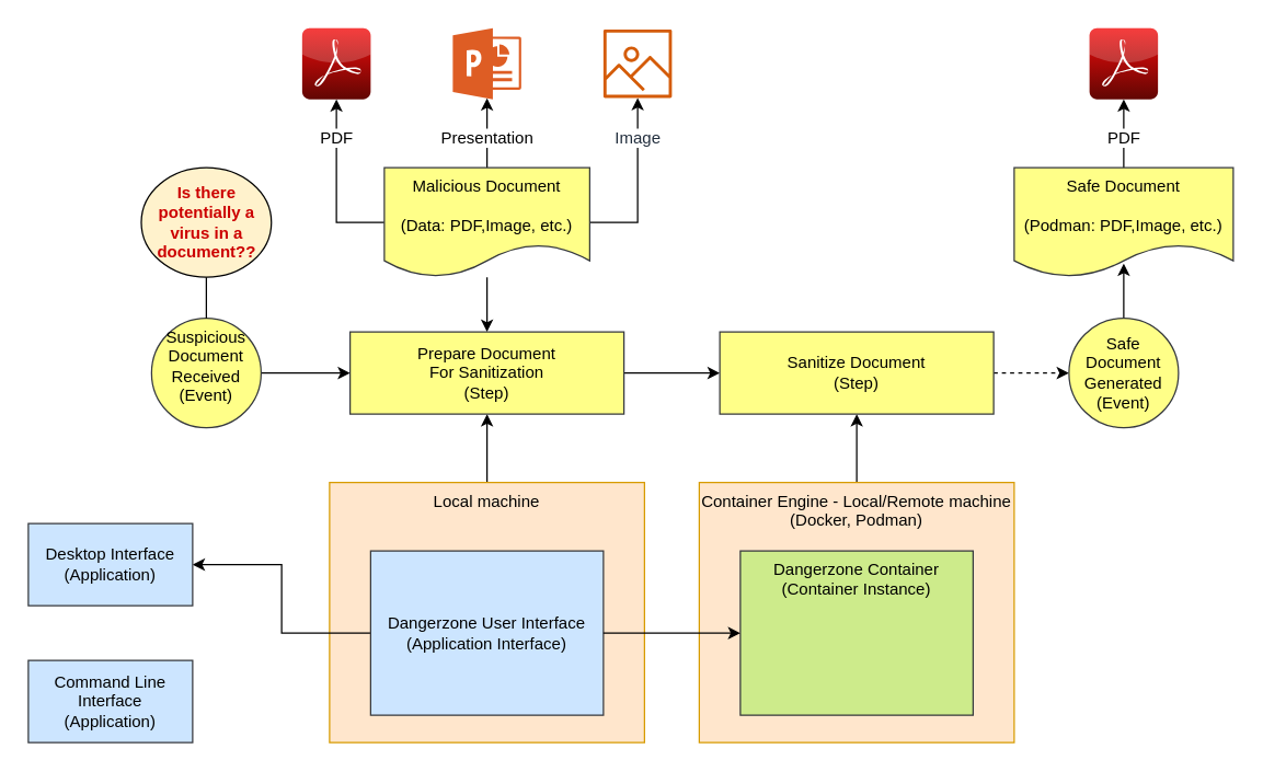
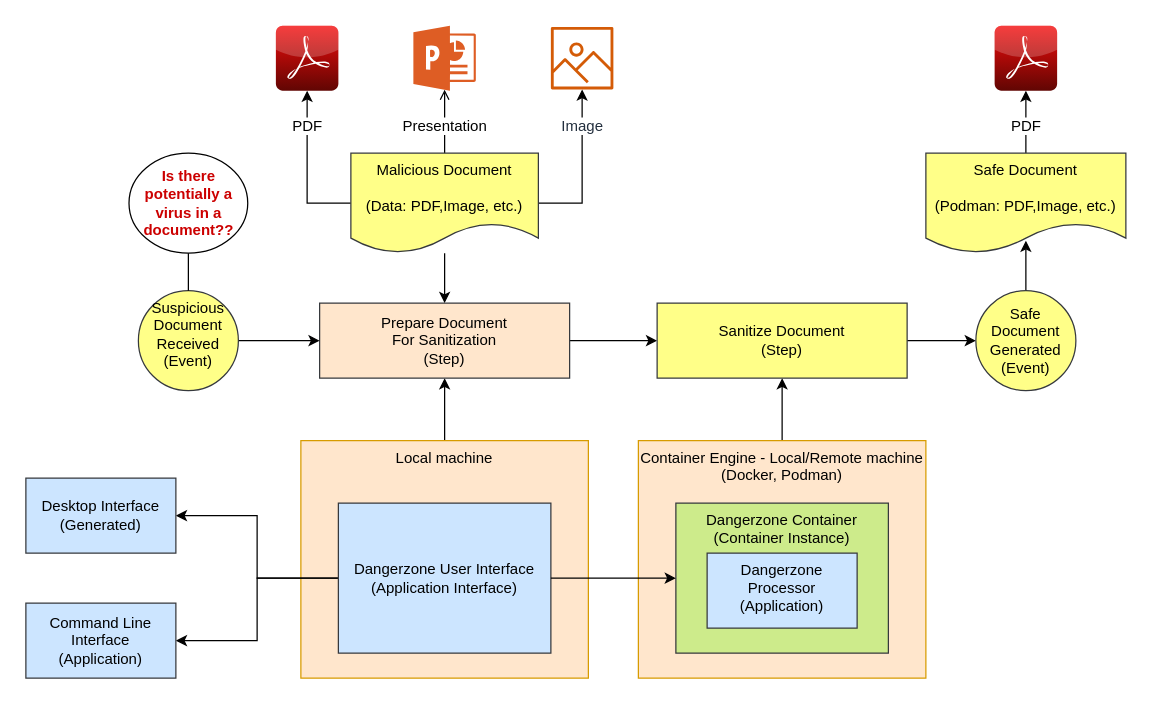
- <mxCell id="17" style="edgeStyle=orthogonalEdgeStyle;rounded=0;orthogonalLoop=1;jettySize=auto;html=1;entryX=0.5;entryY=0.985;entryDx=0;entryDy=0;entryPerimeter=0;labelBorderColor=none;labelBackgroundColor=#E6E6E6;" edge="1" parent="1" source="19" target="32"><mxGeometry relative="1" as="geometry" /></mxCell>
+ <mxCell id="17" style="edgeStyle=orthogonalEdgeStyle;rounded=0;orthogonalLoop=1;jettySize=auto;html=1;entryX=0.5;entryY=0.985;entryDx=0;entryDy=0;entryPerimeter=0;labelBorderColor=none;labelBackgroundColor=#E6E6E6;endArrow=open;" edge="1" parent="1" source="19" target="32"><mxGeometry relative="1" as="geometry" /></mxCell>
- <mxCell id="33" value="Is there potentially a virus in a document??" style="ellipse;whiteSpace=wrap;html=1;labelBackgroundColor=none;verticalAlign=middle;fontColor=#CC0000;fontStyle=1;fillColor=#fff2cc;" vertex="1" parent="1"><mxGeometry x="102.5" y="122" width="95" height="80" as="geometry" /></mxCell>
+ <mxCell id="33" value="Is there potentially a virus in a document??" style="ellipse;whiteSpace=wrap;html=1;labelBackgroundColor=none;verticalAlign=middle;fontColor=#CC0000;fontStyle=1" vertex="1" parent="1"><mxGeometry x="102.5" y="122" width="95" height="80" as="geometry" /></mxCell>
- <mxCell id="15" value="Prepare Document&lt;br&gt;For Sanitization&lt;br&gt;(Step)" style="rounded=0;whiteSpace=wrap;html=1;verticalAlign=middle;fillColor=#ffff88;strokeColor=#36393d;" vertex="1" parent="1"><mxGeometry x="255" y="242" width="200" height="60" as="geometry" /></mxCell>
+ <mxCell id="15" value="Prepare Document&lt;br&gt;For Sanitization&lt;br&gt;(Step)" style="rounded=0;whiteSpace=wrap;html=1;verticalAlign=middle;fillColor=#ffe6cc;strokeColor=#36393d;" vertex="1" parent="1"><mxGeometry x="255" y="242" width="200" height="60" as="geometry" /></mxCell>
- <mxCell id="20" style="edgeStyle=orthogonalEdgeStyle;rounded=0;orthogonalLoop=1;jettySize=auto;html=1;dashed=1;" edge="1" parent="1" source="21" target="25"><mxGeometry relative="1" as="geometry" /></mxCell>
+ <mxCell id="20" style="edgeStyle=orthogonalEdgeStyle;rounded=0;orthogonalLoop=1;jettySize=auto;html=1;" edge="1" parent="1" source="21" target="25"><mxGeometry relative="1" as="geometry" /></mxCell>
- <mxCell id="8" value="Desktop Interface&lt;br&gt;(Application)" style="rounded=0;whiteSpace=wrap;html=1;fillColor=#cce5ff;strokeColor=#36393d;" vertex="1" parent="1"><mxGeometry x="20" y="382" width="120" height="60" as="geometry" /></mxCell>
+ <mxCell id="8" value="Desktop Interface&lt;br&gt;(Generated)" style="rounded=0;whiteSpace=wrap;html=1;fillColor=#cce5ff;strokeColor=#36393d;" vertex="1" parent="1"><mxGeometry x="20" y="382" width="120" height="60" as="geometry" /></mxCell>
+ <mxCell id="26" value="Dangerzone Processor&lt;br&gt;(Application)" style="rounded=0;whiteSpace=wrap;html=1;verticalAlign=top;fillColor=#cce5ff;strokeColor=#36393d;" vertex="1" parent="1"><mxGeometry x="565" y="442" width="120" height="60" as="geometry" /></mxCell>
+ <mxCell id="6" style="edgeStyle=orthogonalEdgeStyle;rounded=0;orthogonalLoop=1;jettySize=auto;html=1;entryX=1;entryY=0.5;entryDx=0;entryDy=0;" edge="1" parent="1" source="7" target="9"><mxGeometry relative="1" as="geometry" /></mxCell>
